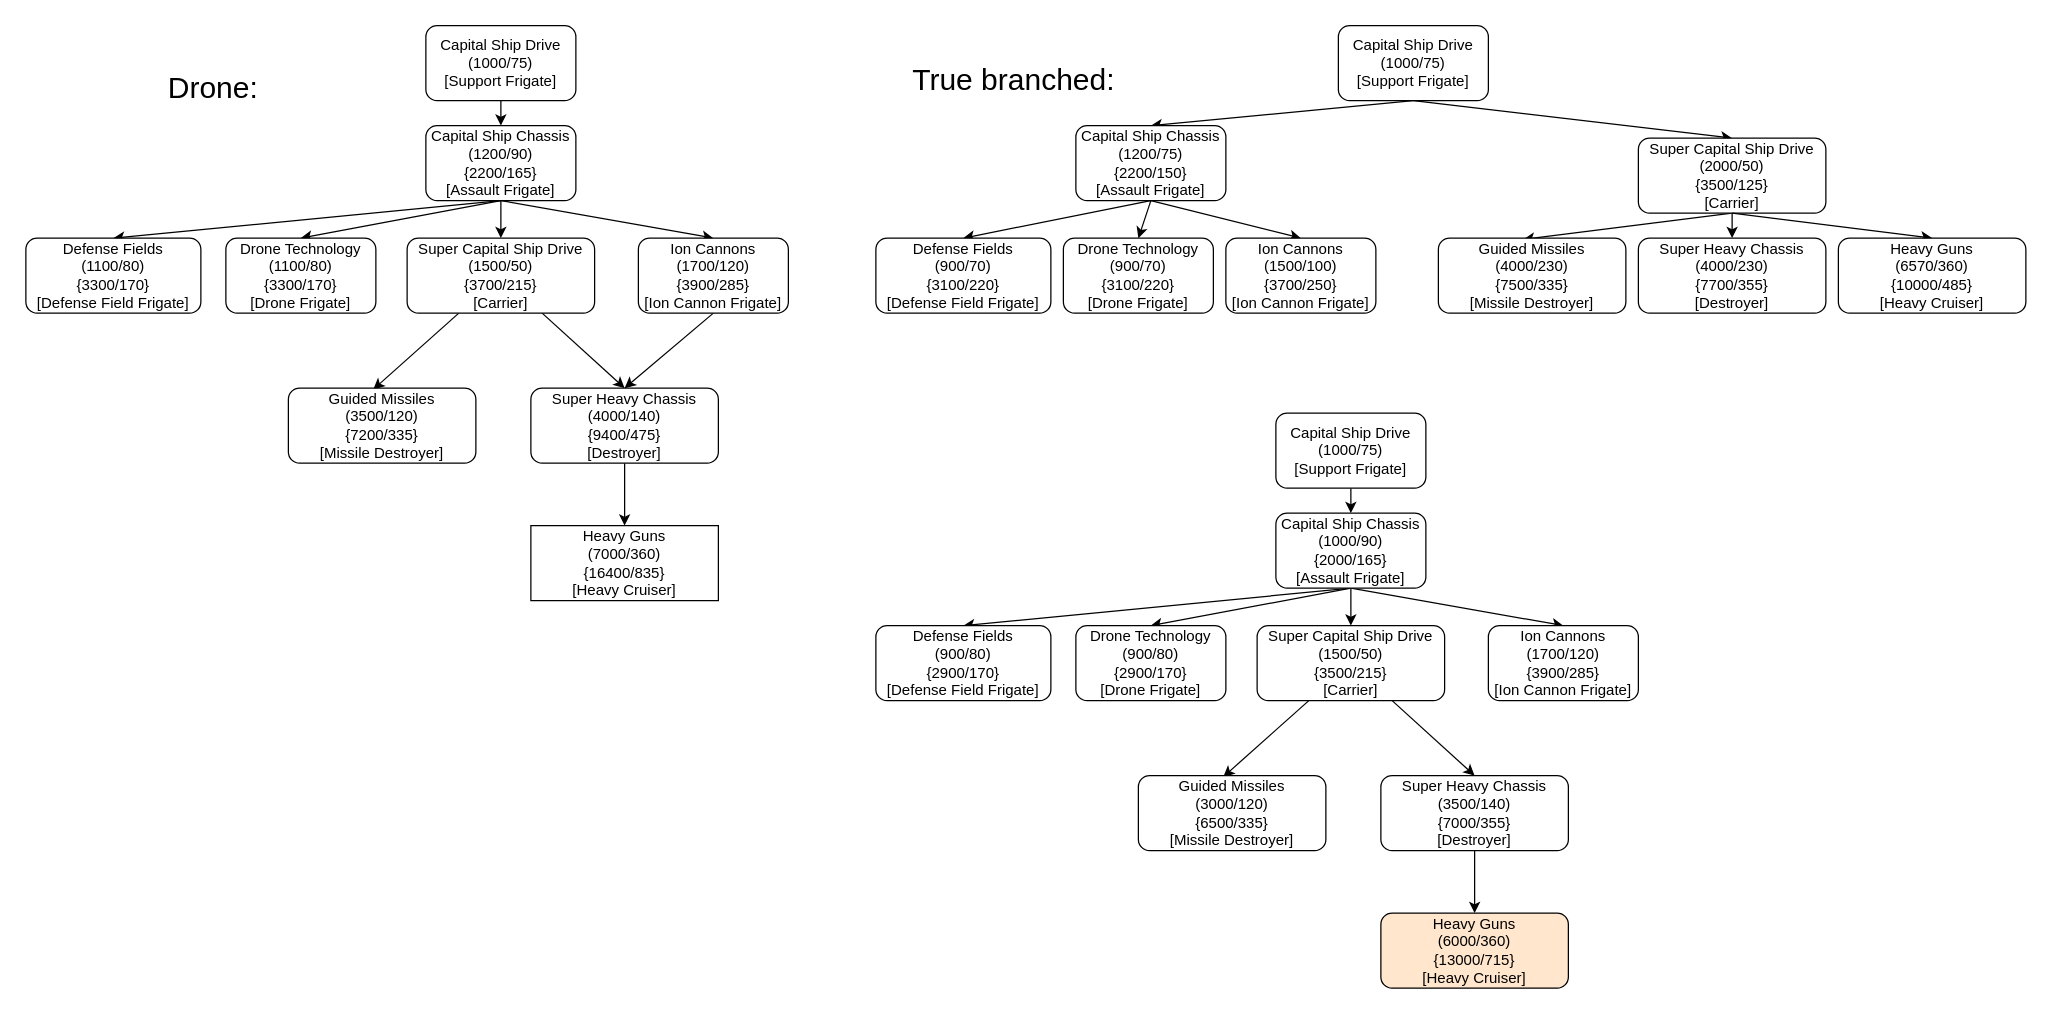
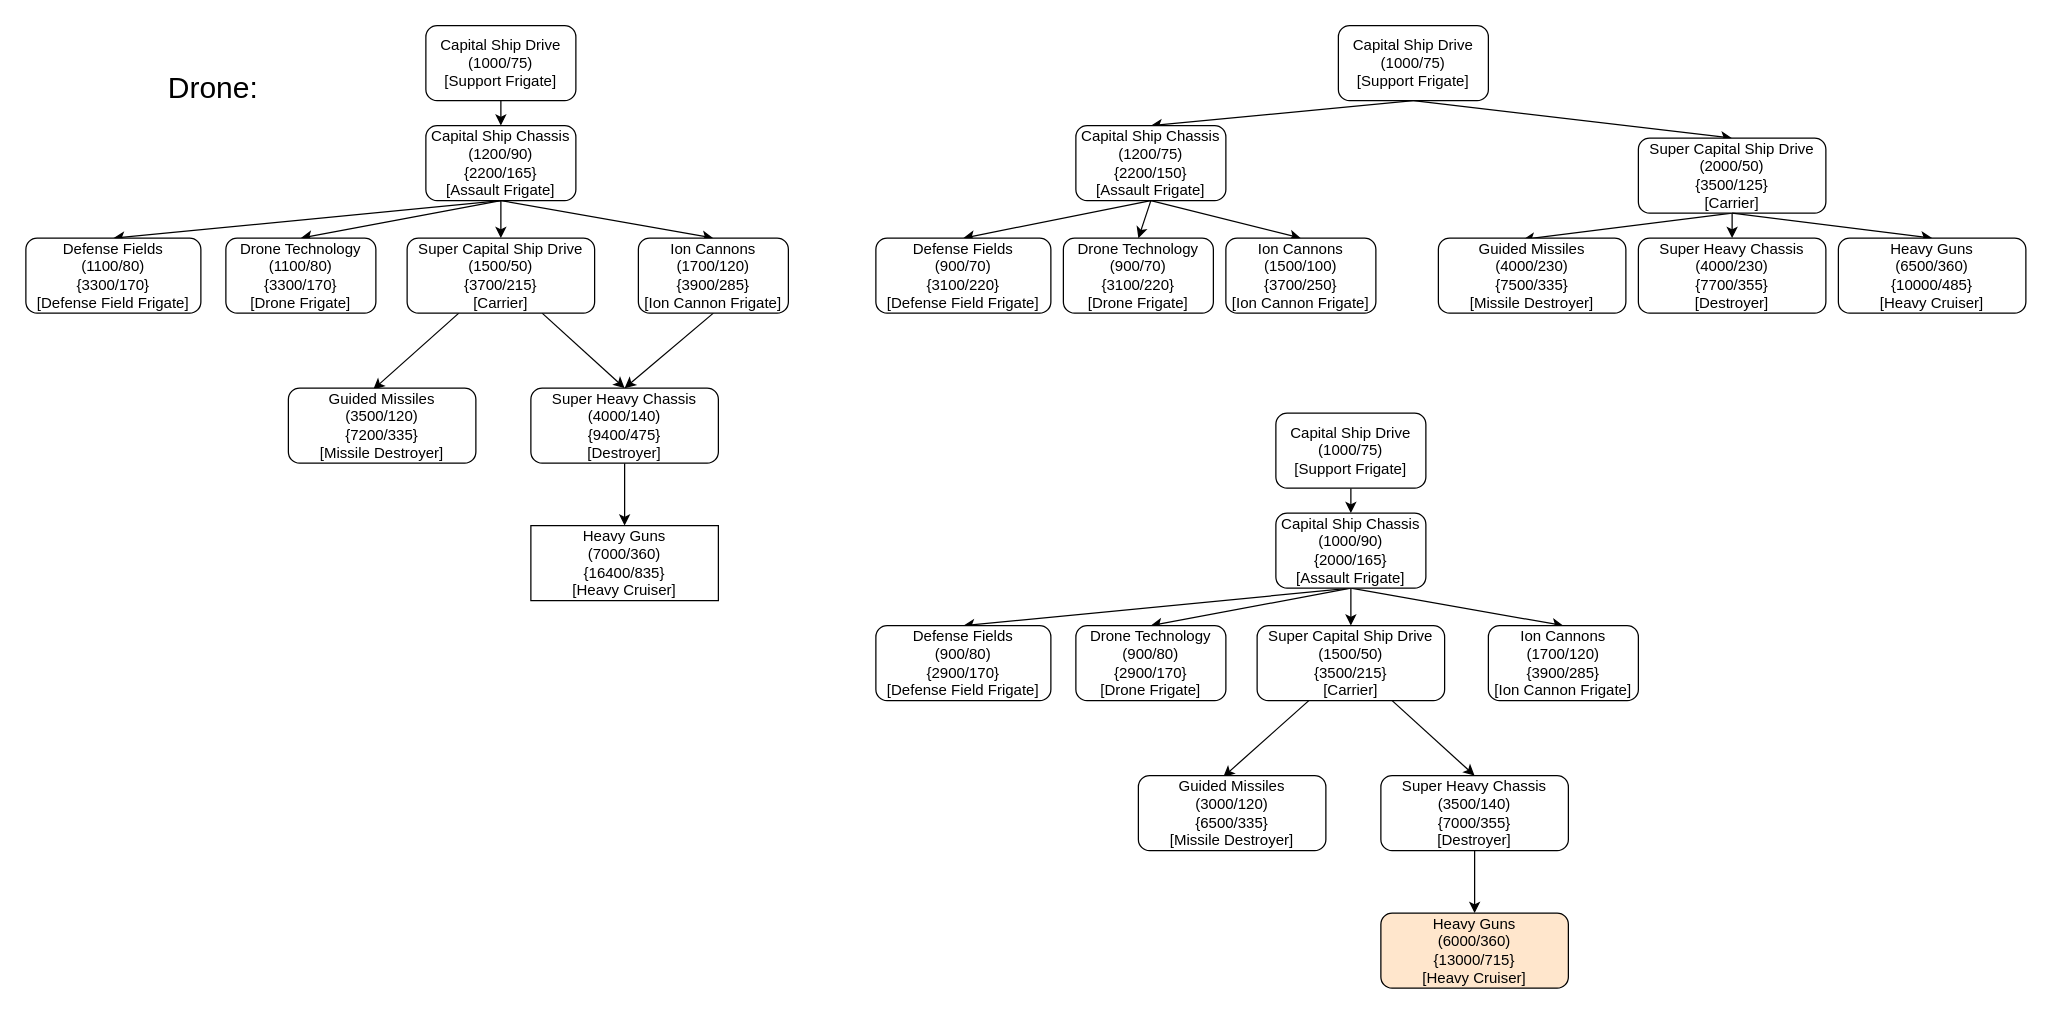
- <mxCell id="38" value="True branched:" style="text;html=1;align=center;verticalAlign=middle;resizable=0;points=[];autosize=1;fontSize=24;" vertex="1" parent="1"><mxGeometry x="720" y="49" width="180" height="30" as="geometry" /></mxCell>
- <mxCell id="35" value="Heavy Guns&lt;br&gt;&lt;div&gt;(6570/360)&lt;/div&gt;&lt;div&gt;{10000/485}&lt;br&gt;[Heavy Cruiser]&lt;br&gt;&lt;/div&gt;" style="rounded=1;whiteSpace=wrap;html=1;" parent="1" vertex="1"><mxGeometry x="1470" y="190" width="150" height="60" as="geometry" /></mxCell>
+ <mxCell id="35" value="Heavy Guns&lt;br&gt;&lt;div&gt;(6500/360)&lt;/div&gt;&lt;div&gt;{10000/485}&lt;br&gt;[Heavy Cruiser]&lt;br&gt;&lt;/div&gt;" style="rounded=1;whiteSpace=wrap;html=1;" parent="1" vertex="1"><mxGeometry x="1470" y="190" width="150" height="60" as="geometry" /></mxCell>
